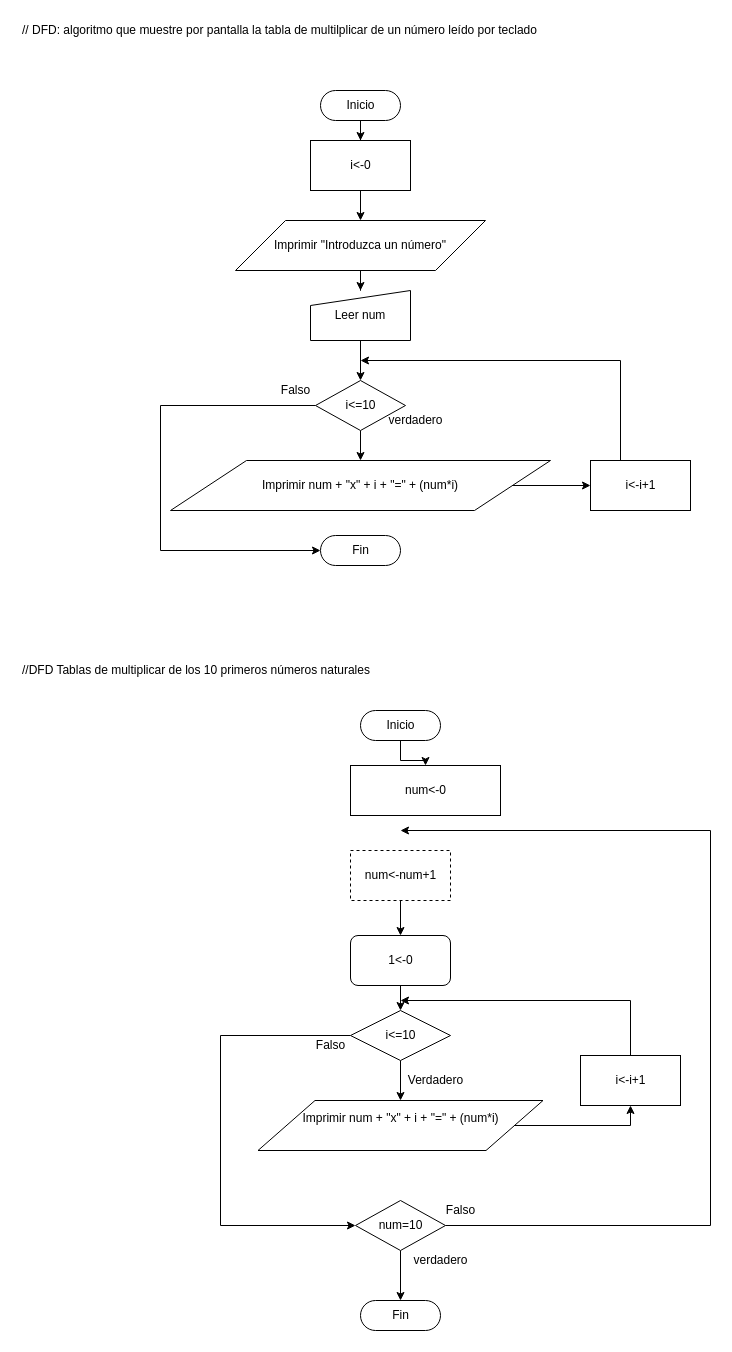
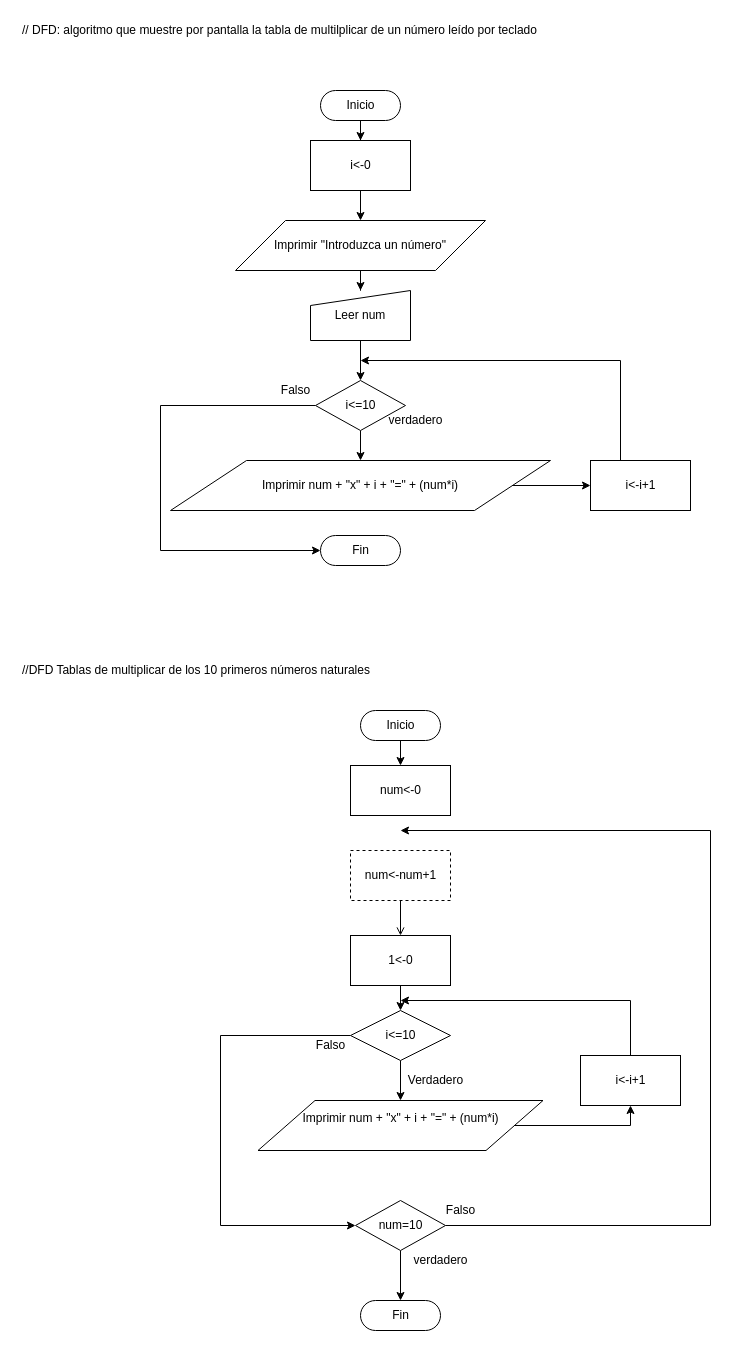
- <mxCell id="24" value="num&amp;lt;-0" style="html=1;dashed=0;whitespace=wrap;" vertex="1" parent="1"><mxGeometry x="350" y="765" width="150" height="50" as="geometry" /></mxCell>
+ <mxCell id="24" value="num&amp;lt;-0" style="html=1;dashed=0;whitespace=wrap;" vertex="1" parent="1"><mxGeometry x="350" y="765" width="100" height="50" as="geometry" /></mxCell>
- <mxCell id="25" style="edgeStyle=orthogonalEdgeStyle;rounded=0;orthogonalLoop=1;jettySize=auto;html=1;" edge="1" parent="1" source="26" target="28"><mxGeometry relative="1" as="geometry"><mxPoint x="400" y="960" as="targetPoint" /></mxGeometry></mxCell>
+ <mxCell id="25" style="edgeStyle=orthogonalEdgeStyle;rounded=0;orthogonalLoop=1;jettySize=auto;html=1;endArrow=open;" edge="1" parent="1" source="26" target="28"><mxGeometry relative="1" as="geometry"><mxPoint x="400" y="960" as="targetPoint" /></mxGeometry></mxCell>
- <mxCell id="28" value="1&amp;lt;-0" style="html=1;dashed=0;whitespace=wrap;rounded=1;" vertex="1" parent="1"><mxGeometry x="350" y="935" width="100" height="50" as="geometry" /></mxCell>
+ <mxCell id="28" value="1&amp;lt;-0" style="html=1;dashed=0;whitespace=wrap;" vertex="1" parent="1"><mxGeometry x="350" y="935" width="100" height="50" as="geometry" /></mxCell>
